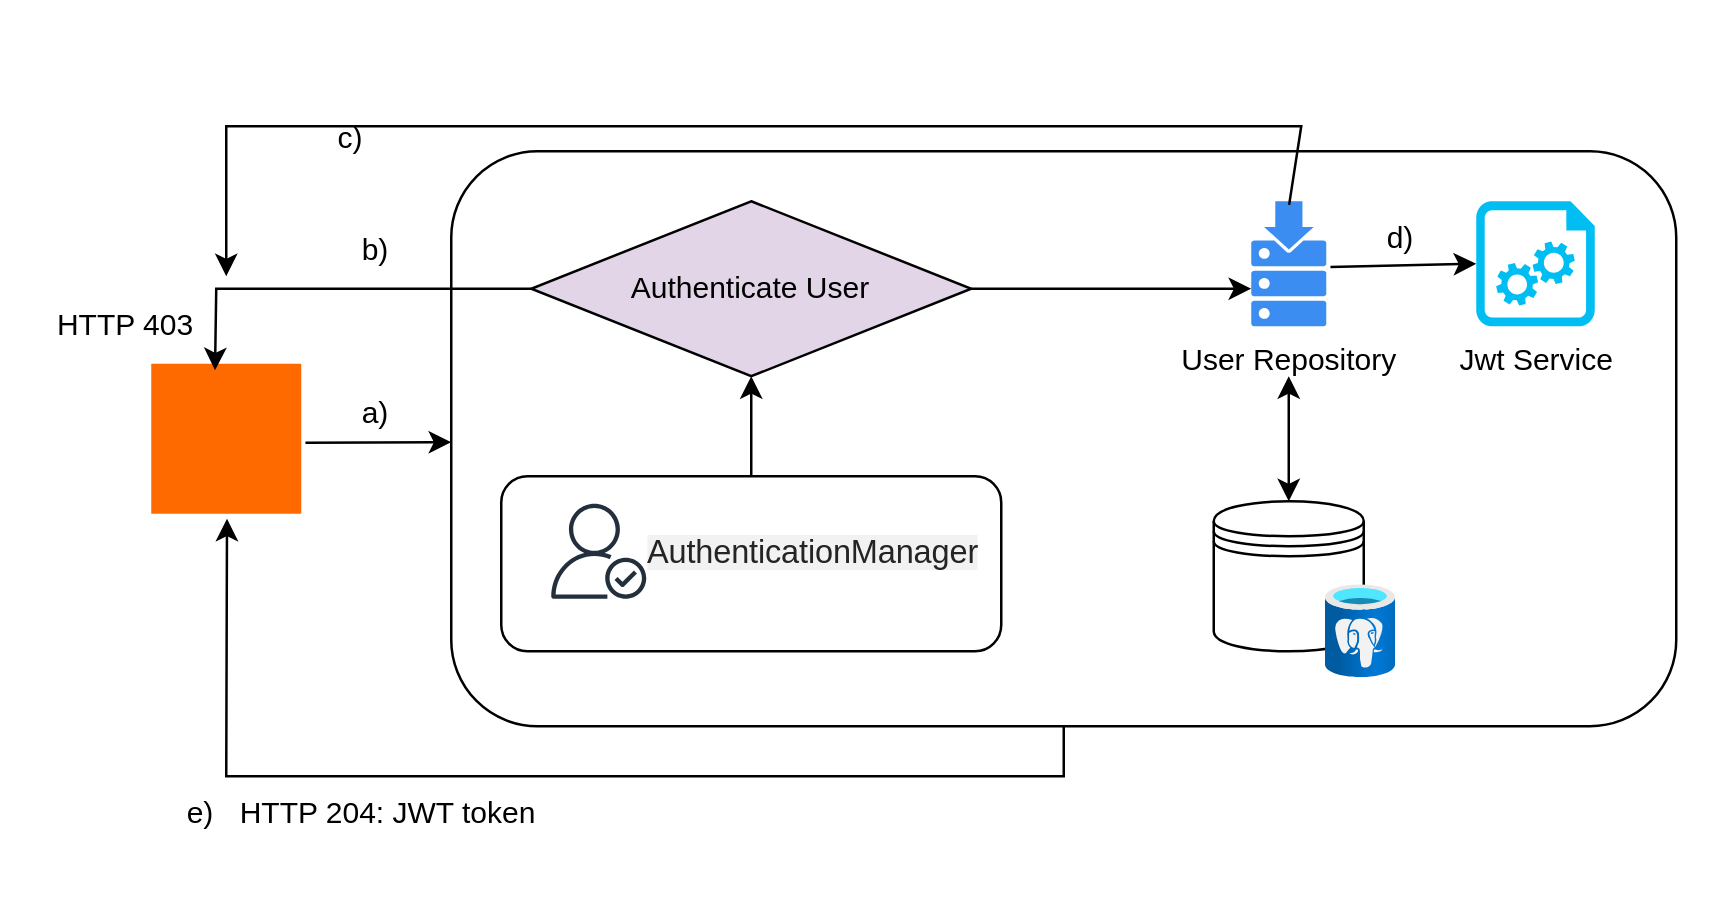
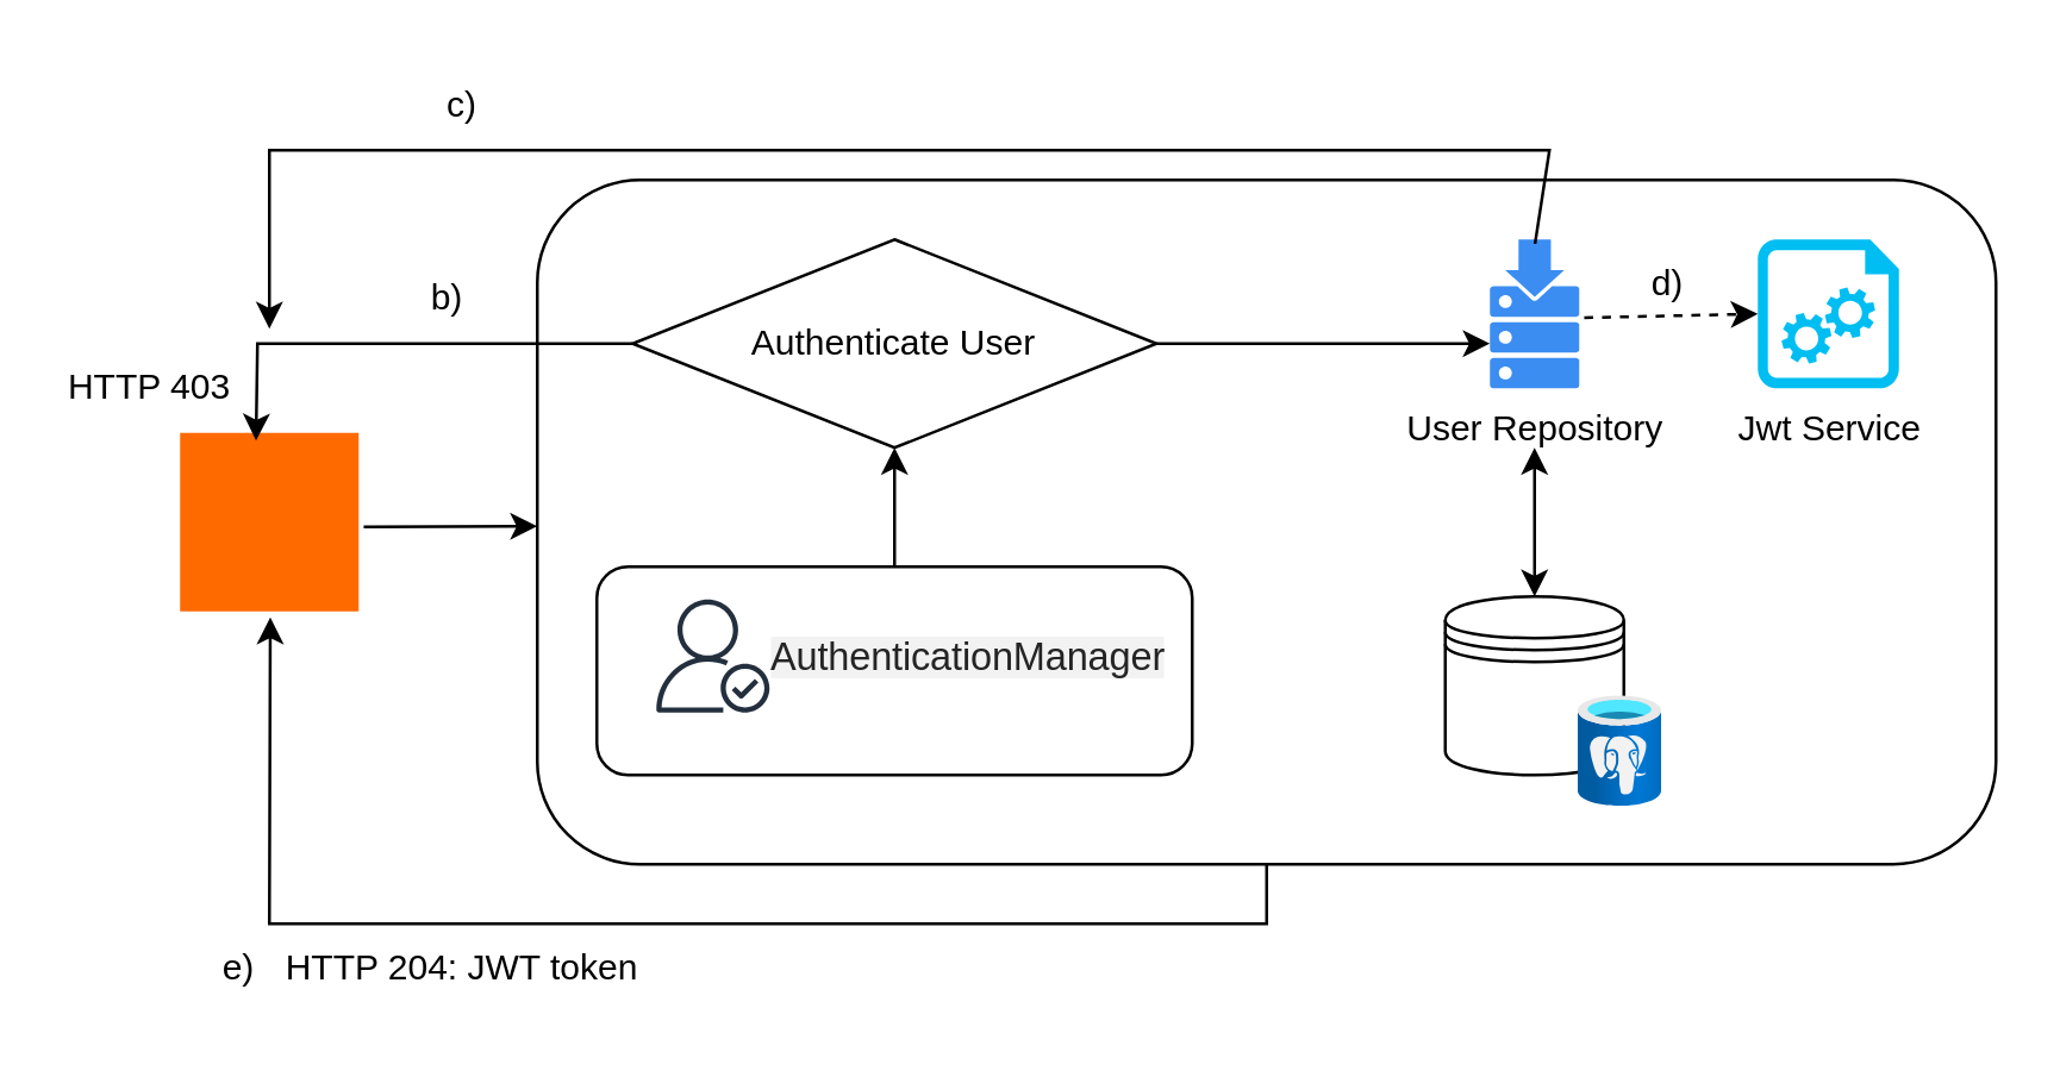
- <mxCell id="24" value="c)" style="text;html=1;align=center;verticalAlign=middle;whiteSpace=wrap;rounded=0;" vertex="1" parent="1"><mxGeometry x="110" y="40" width="60" height="30" as="geometry" /></mxCell>
+ <mxCell id="24" value="c)" style="text;html=1;align=center;verticalAlign=middle;whiteSpace=wrap;rounded=0;" vertex="1" parent="1"><mxGeometry x="125" y="20" width="60" height="30" as="geometry" /></mxCell>
- <mxCell id="16" value="" style="endArrow=classic;html=1;rounded=0;exitX=1.056;exitY=0.526;exitDx=0;exitDy=0;exitPerimeter=0;entryX=0;entryY=0.5;entryDx=0;entryDy=0;entryPerimeter=0;" edge="1" parent="1" source="8" target="14"><mxGeometry width="50" height="50" relative="1" as="geometry"><mxPoint x="450" y="420" as="sourcePoint" /><mxPoint x="500" y="370" as="targetPoint" /></mxGeometry></mxCell>
+ <mxCell id="16" value="" style="endArrow=classic;html=1;rounded=0;exitX=1.056;exitY=0.526;exitDx=0;exitDy=0;exitPerimeter=0;entryX=0;entryY=0.5;entryDx=0;entryDy=0;entryPerimeter=0;dashed=1;" edge="1" parent="1" source="8" target="14"><mxGeometry width="50" height="50" relative="1" as="geometry"><mxPoint x="450" y="420" as="sourcePoint" /><mxPoint x="500" y="370" as="targetPoint" /></mxGeometry></mxCell>
- <mxCell id="7" value="Authenticate User" style="rhombus;whiteSpace=wrap;html=1;fillColor=#e1d5e7;" vertex="1" parent="1"><mxGeometry x="212" y="80" width="176" height="70" as="geometry" /></mxCell>
+ <mxCell id="7" value="Authenticate User" style="rhombus;whiteSpace=wrap;html=1;" vertex="1" parent="1"><mxGeometry x="212" y="80" width="176" height="70" as="geometry" /></mxCell>
- <mxCell id="22" value="a)" style="text;html=1;align=center;verticalAlign=middle;whiteSpace=wrap;rounded=0;" vertex="1" parent="1"><mxGeometry x="120" y="150" width="60" height="30" as="geometry" /></mxCell>
